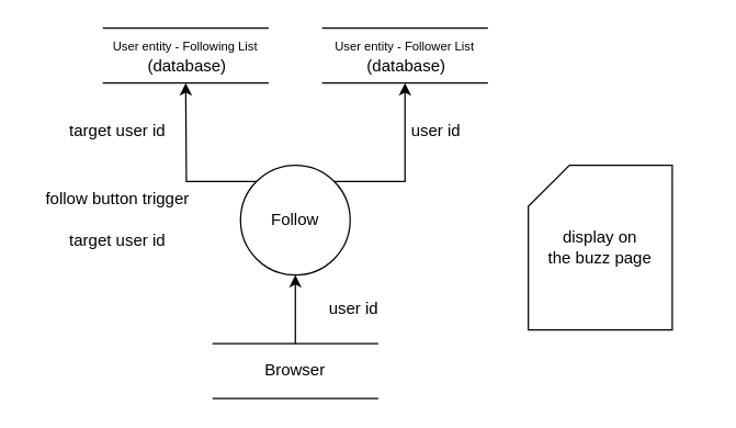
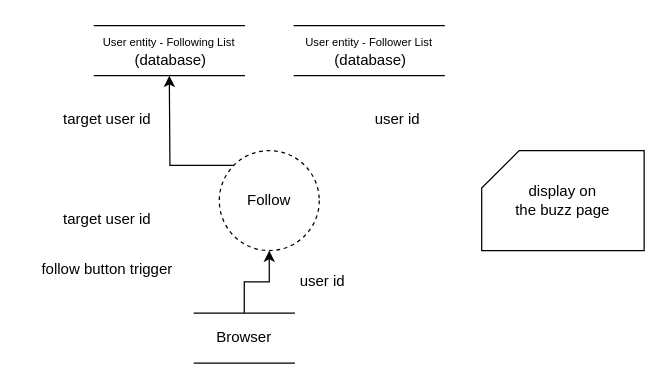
- <mxCell id="4" style="edgeStyle=orthogonalEdgeStyle;rounded=0;orthogonalLoop=1;jettySize=auto;html=1;exitX=1;exitY=0;exitDx=0;exitDy=0;entryX=0.5;entryY=1;entryDx=0;entryDy=0;" parent="1" source="5" target="8" edge="1"><mxGeometry relative="1" as="geometry"><Array as="points"><mxPoint x="295" y="132" /></Array></mxGeometry></mxCell>
- <mxCell id="7" value="follow button trigger" style="text;html=1;align=center;verticalAlign=middle;resizable=0;points=[];autosize=1;strokeColor=none;fillColor=none;" parent="1" vertex="1"><mxGeometry x="20" y="130" width="130" height="30" as="geometry" /></mxCell>
+ <mxCell id="7" value="follow button trigger" style="text;html=1;align=center;verticalAlign=middle;resizable=0;points=[];autosize=1;strokeColor=none;fillColor=none;" parent="1" vertex="1"><mxGeometry x="20" y="200" width="130" height="30" as="geometry" /></mxCell>
- <mxCell id="5" value="Follow" style="ellipse;whiteSpace=wrap;html=1;aspect=fixed;" parent="1" vertex="1"><mxGeometry x="175" y="120" width="80" height="80" as="geometry" /></mxCell>
+ <mxCell id="5" value="Follow" style="ellipse;whiteSpace=wrap;html=1;aspect=fixed;dashed=1;" parent="1" vertex="1"><mxGeometry x="175" y="120" width="80" height="80" as="geometry" /></mxCell>
- <mxCell id="2" value="display on &lt;br&gt;the buzz page" style="shape=card;whiteSpace=wrap;html=1;" parent="1" vertex="1"><mxGeometry x="385" y="120" width="105" height="120" as="geometry" /></mxCell>
+ <mxCell id="2" value="display on &lt;br&gt;the buzz page" style="shape=card;whiteSpace=wrap;html=1;" parent="1" vertex="1"><mxGeometry x="385" y="120" width="130" height="80" as="geometry" /></mxCell>
- <mxCell id="11" value="Browser" style="shape=partialRectangle;whiteSpace=wrap;html=1;left=0;right=0;fillColor=none;rounded=0;strokeColor=default;fontFamily=Helvetica;fontSize=12;fontColor=default;" parent="1" vertex="1"><mxGeometry x="155" y="250" width="120" height="40" as="geometry" /></mxCell>
+ <mxCell id="11" value="Browser" style="shape=partialRectangle;whiteSpace=wrap;html=1;left=0;right=0;fillColor=none;rounded=0;strokeColor=default;fontFamily=Helvetica;fontSize=12;fontColor=default;" parent="1" vertex="1"><mxGeometry x="155" y="250" width="80" height="40" as="geometry" /></mxCell>
